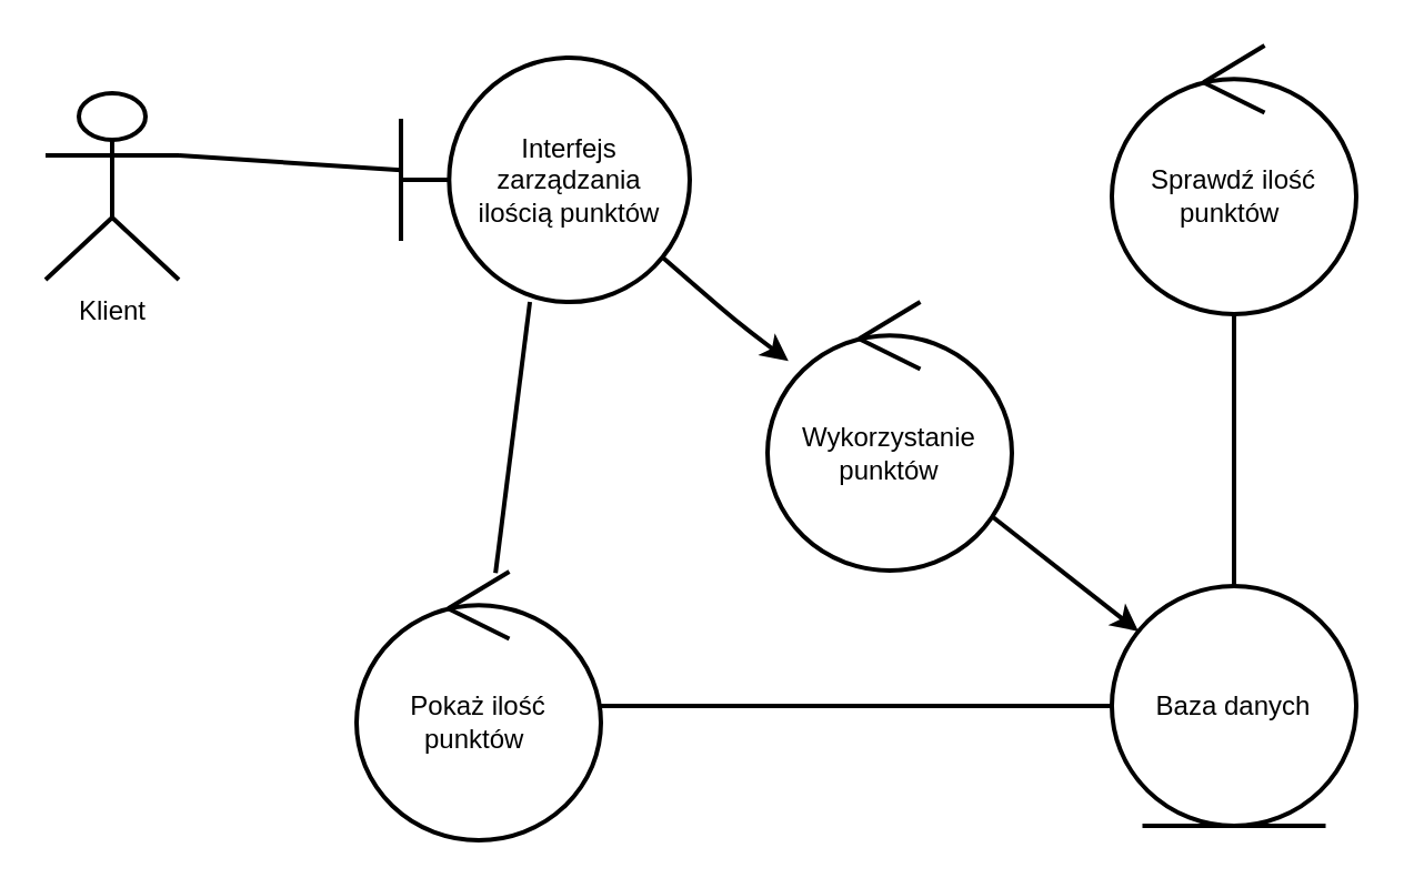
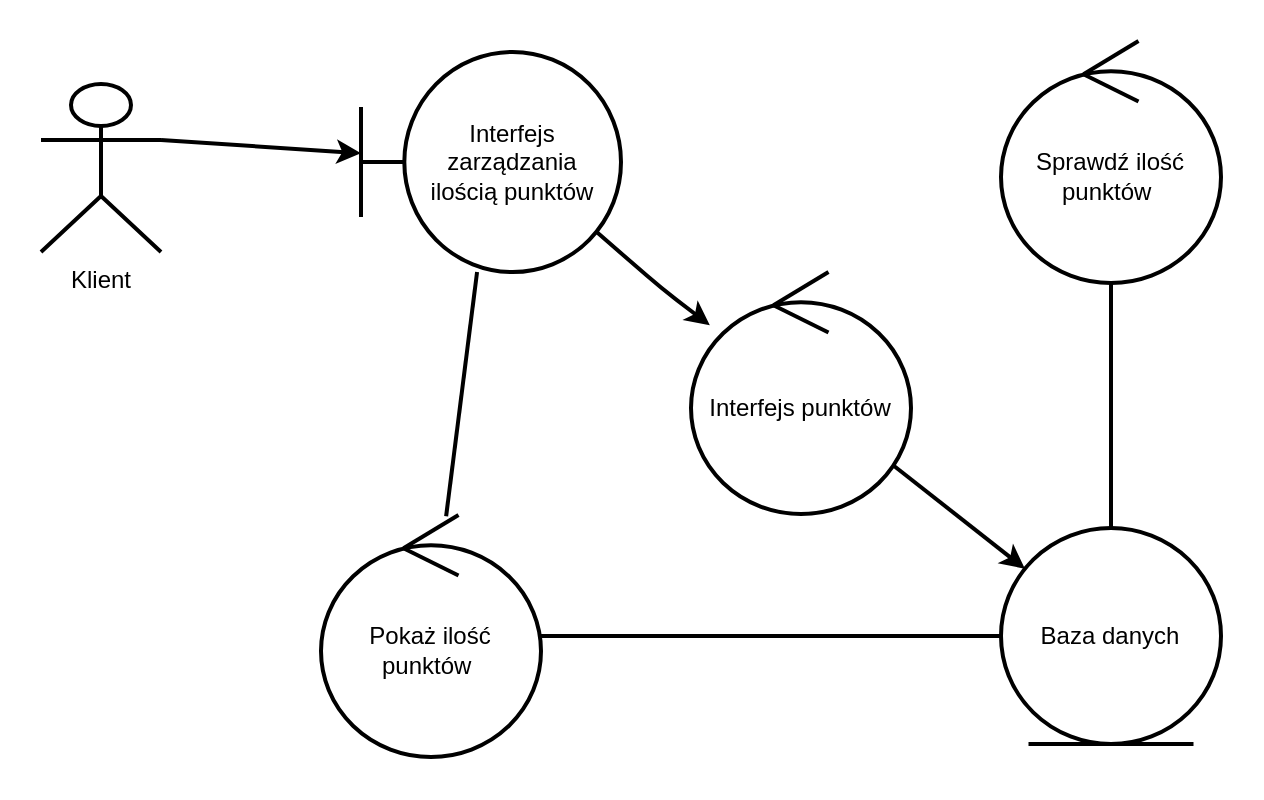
- <mxCell id="2" style="edgeStyle=none;html=1;exitX=1;exitY=0.333;exitDx=0;exitDy=0;exitPerimeter=0;strokeWidth=2;endArrow=none;" edge="1" parent="1" source="3" target="5"><mxGeometry relative="1" as="geometry" /></mxCell>
+ <mxCell id="2" style="edgeStyle=none;html=1;exitX=1;exitY=0.333;exitDx=0;exitDy=0;exitPerimeter=0;strokeWidth=2;" edge="1" parent="1" source="3" target="5"><mxGeometry relative="1" as="geometry" /></mxCell>
- <mxCell id="11" value="Wykorzystanie punktów" style="ellipse;shape=umlControl;whiteSpace=wrap;html=1;strokeWidth=2;" vertex="1" parent="1"><mxGeometry x="345" y="135.5" width="110" height="121" as="geometry" /></mxCell>
+ <mxCell id="11" value="Interfejs punktów" style="ellipse;shape=umlControl;whiteSpace=wrap;html=1;strokeWidth=2;" vertex="1" parent="1"><mxGeometry x="345" y="135.5" width="110" height="121" as="geometry" /></mxCell>
